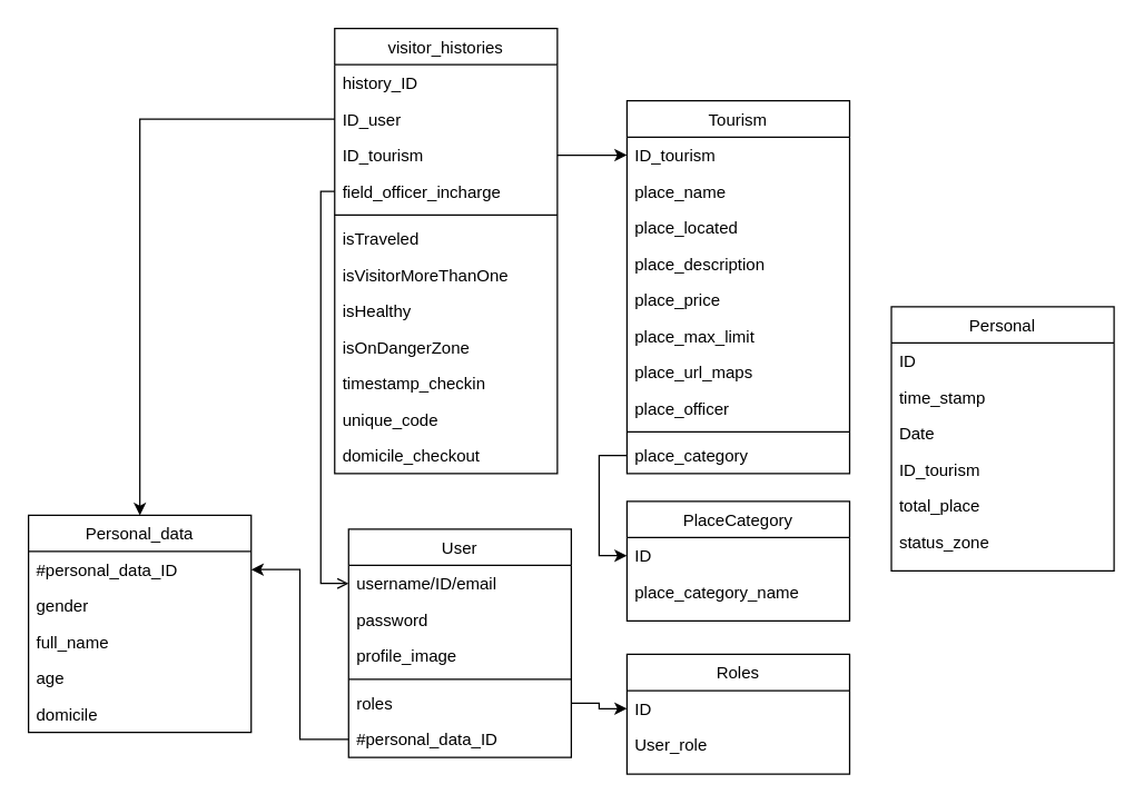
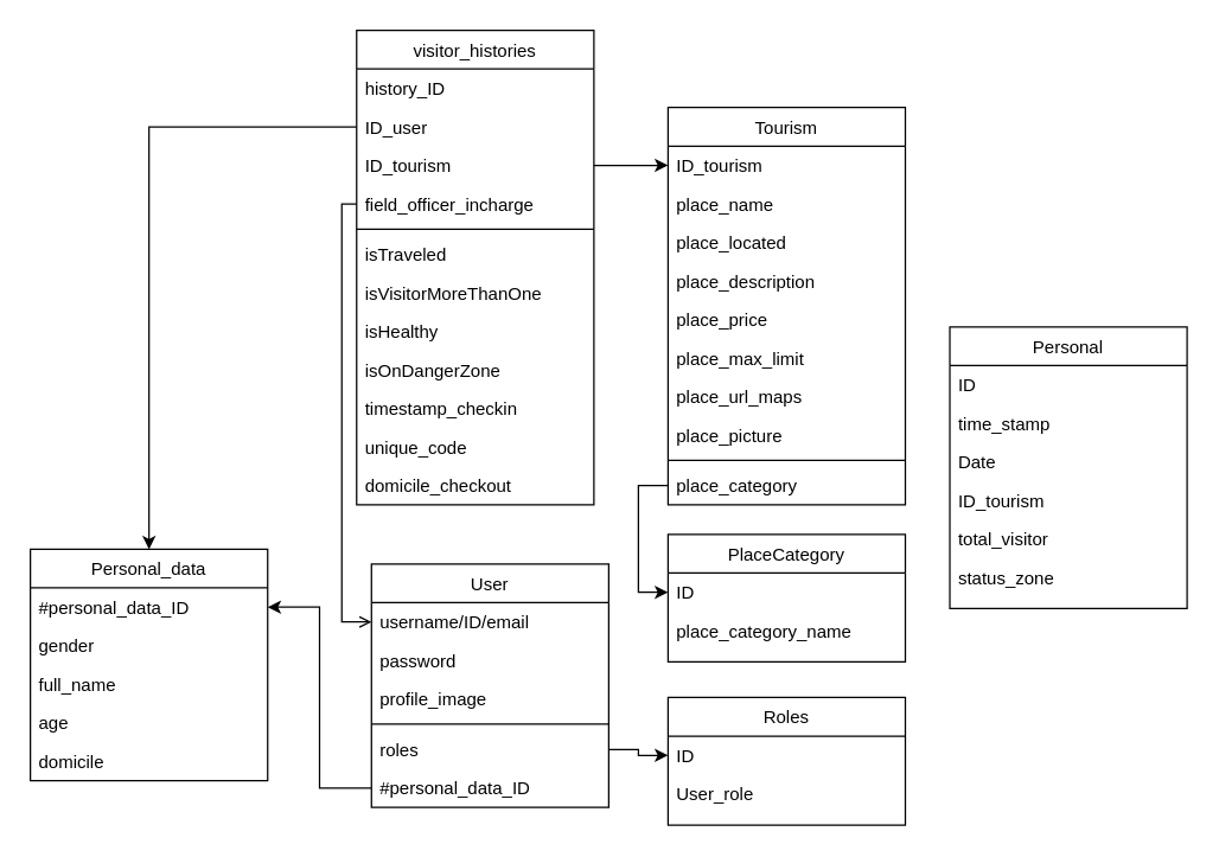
- <mxCell id="26" value="place_officer" style="text;align=left;verticalAlign=top;spacingLeft=4;spacingRight=4;overflow=hidden;rotatable=0;points=[[0,0.5],[1,0.5]];portConstraint=eastwest;rounded=0;shadow=0;html=0;" parent="18" vertex="1"><mxGeometry y="208" width="160" height="26" as="geometry" /></mxCell>
+ <mxCell id="26" value="place_picture" style="text;align=left;verticalAlign=top;spacingLeft=4;spacingRight=4;overflow=hidden;rotatable=0;points=[[0,0.5],[1,0.5]];portConstraint=eastwest;rounded=0;shadow=0;html=0;" parent="18" vertex="1"><mxGeometry y="208" width="160" height="26" as="geometry" /></mxCell>
- <mxCell id="34" value="total_place" style="text;align=left;verticalAlign=top;spacingLeft=4;spacingRight=4;overflow=hidden;rotatable=0;points=[[0,0.5],[1,0.5]];portConstraint=eastwest;rounded=0;shadow=0;html=0;" parent="29" vertex="1"><mxGeometry y="130" width="160" height="26" as="geometry" /></mxCell>
+ <mxCell id="34" value="total_visitor" style="text;align=left;verticalAlign=top;spacingLeft=4;spacingRight=4;overflow=hidden;rotatable=0;points=[[0,0.5],[1,0.5]];portConstraint=eastwest;rounded=0;shadow=0;html=0;" parent="29" vertex="1"><mxGeometry y="130" width="160" height="26" as="geometry" /></mxCell>
